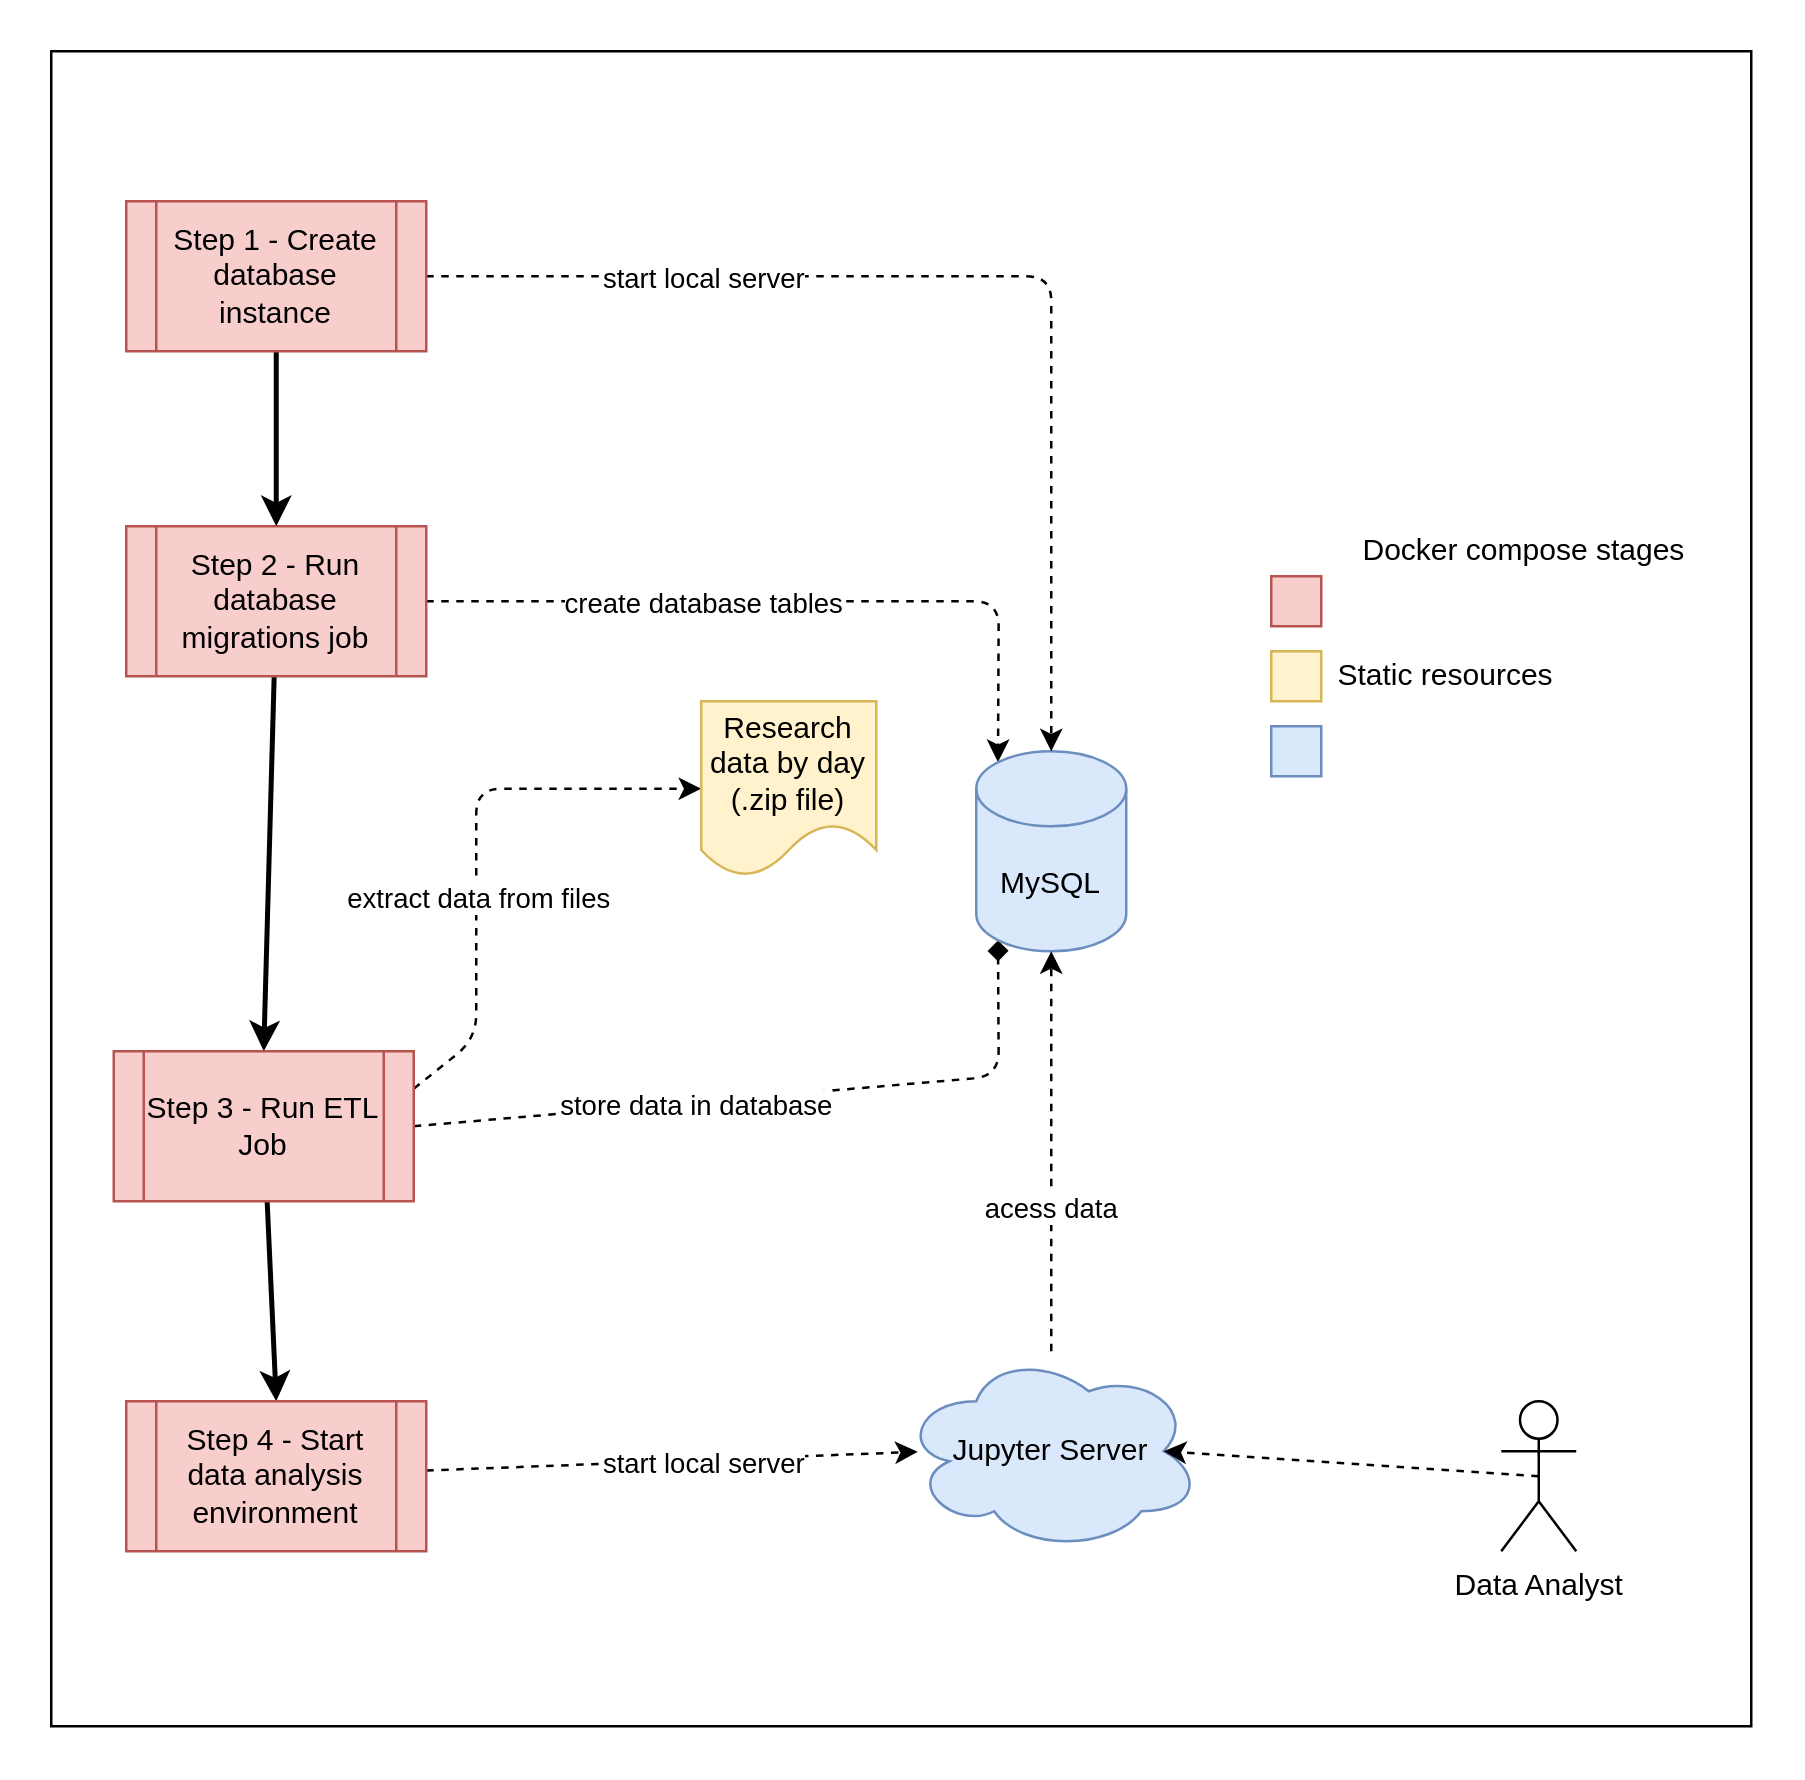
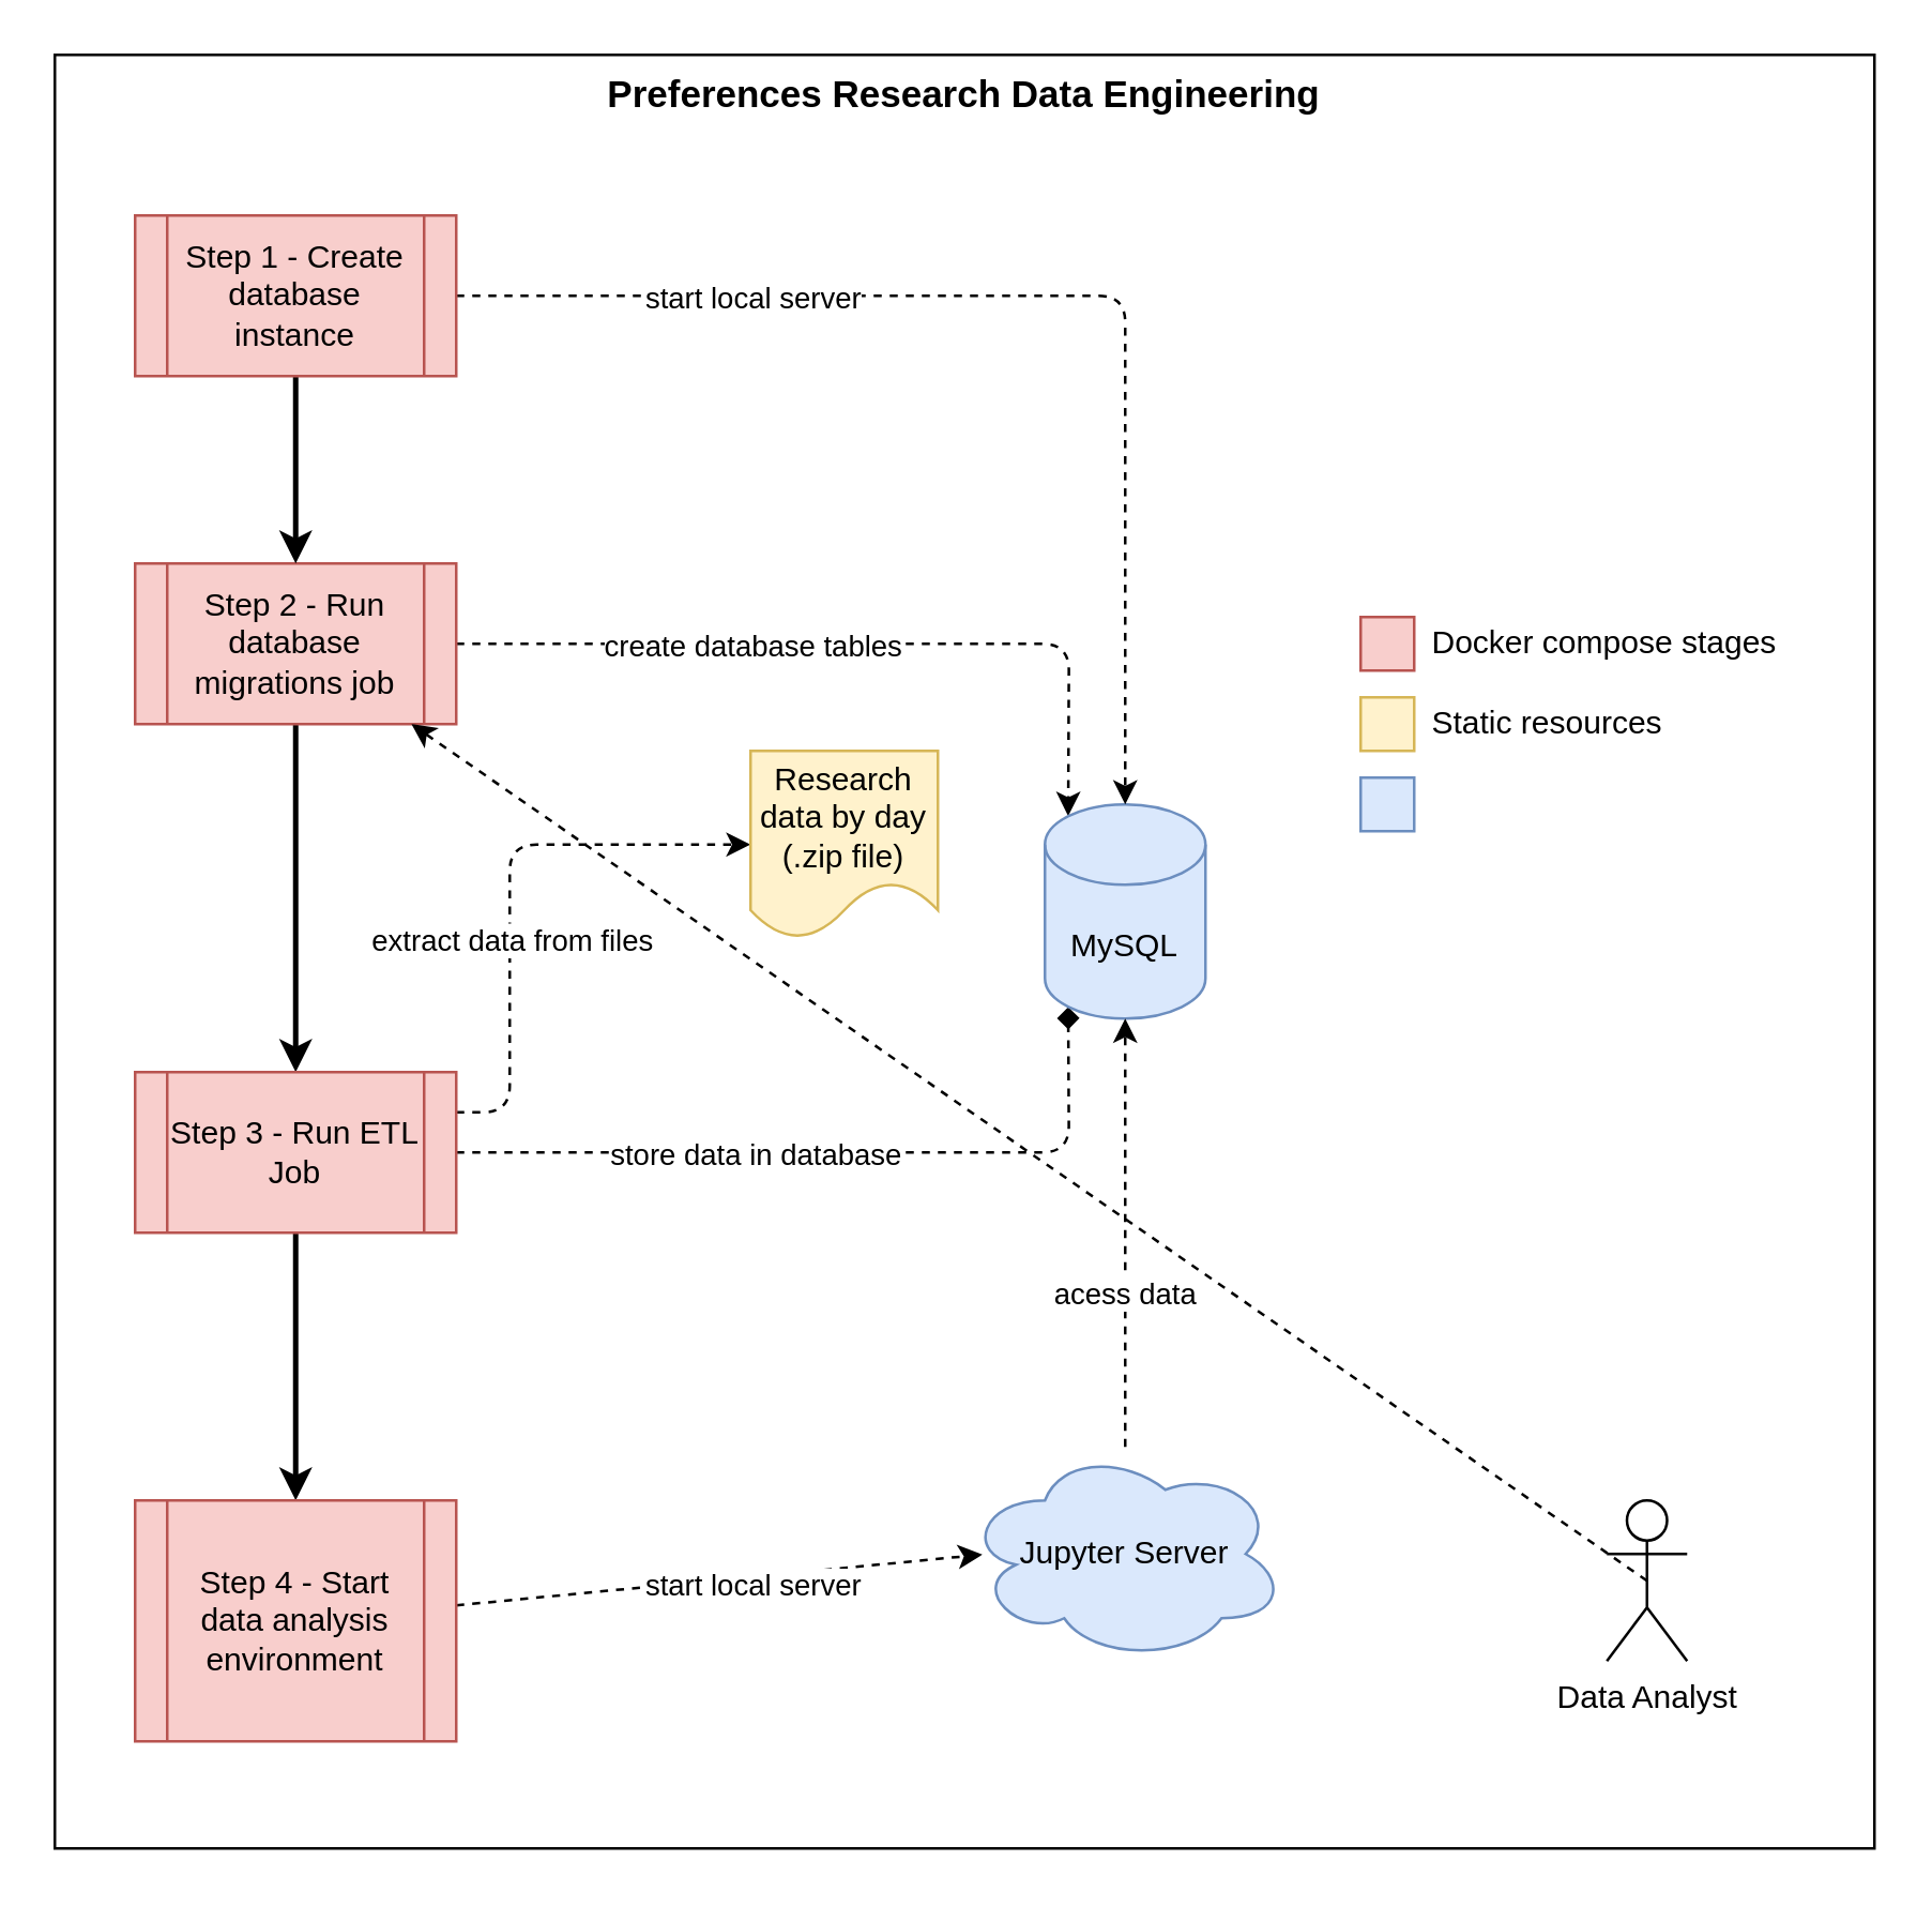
+ <mxCell id="32" value="Preferences Research Data Engineering" style="text;html=1;strokeColor=none;fillColor=none;align=center;verticalAlign=middle;whiteSpace=wrap;rounded=0;fontStyle=1;fontSize=14;" parent="1" vertex="1"><mxGeometry x="20" y="20" width="680" height="30" as="geometry" /></mxCell>
- <mxCell id="24" value="Docker compose stages" style="text;html=1;strokeColor=none;fillColor=none;align=left;verticalAlign=middle;whiteSpace=wrap;rounded=0;" parent="1" vertex="1"><mxGeometry x="543" y="210" width="150" height="20" as="geometry" /></mxCell>
+ <mxCell id="24" value="Docker compose stages" style="text;html=1;strokeColor=none;fillColor=none;align=left;verticalAlign=middle;whiteSpace=wrap;rounded=0;" parent="1" vertex="1"><mxGeometry x="533" y="230" width="150" height="20" as="geometry" /></mxCell>
- <mxCell id="20" value="Step 3 - Run ETL Job" style="shape=process;whiteSpace=wrap;html=1;backgroundOutline=1;fillColor=#f8cecc;strokeColor=#b85450;" parent="1" vertex="1"><mxGeometry x="45" y="420" width="120" height="60" as="geometry" /></mxCell>
+ <mxCell id="20" value="Step 3 - Run ETL Job" style="shape=process;whiteSpace=wrap;html=1;backgroundOutline=1;fillColor=#f8cecc;strokeColor=#b85450;" parent="1" vertex="1"><mxGeometry x="50" y="400" width="120" height="60" as="geometry" /></mxCell>
- <mxCell id="21" style="edgeStyle=none;html=1;exitX=0.5;exitY=0.5;exitDx=0;exitDy=0;exitPerimeter=0;strokeWidth=1;entryX=0.875;entryY=0.5;entryDx=0;entryDy=0;entryPerimeter=0;dashed=1;" parent="1" source="22" target="19" edge="1"><mxGeometry relative="1" as="geometry"><mxPoint x="590" y="540" as="targetPoint" /></mxGeometry></mxCell>
+ <mxCell id="21" style="edgeStyle=none;html=1;exitX=0.5;exitY=0.5;exitDx=0;exitDy=0;exitPerimeter=0;strokeWidth=1;dashed=1;" parent="1" source="22" target="8" edge="1"><mxGeometry relative="1" as="geometry"><mxPoint x="590" y="540" as="targetPoint" /></mxGeometry></mxCell>
- <mxCell id="16" value="Step 4 - Start data analysis environment" style="shape=process;whiteSpace=wrap;html=1;backgroundOutline=1;fillColor=#f8cecc;strokeColor=#b85450;" parent="1" vertex="1"><mxGeometry x="50" y="560" width="120" height="60" as="geometry" /></mxCell>
+ <mxCell id="16" value="Step 4 - Start data analysis environment" style="shape=process;whiteSpace=wrap;html=1;backgroundOutline=1;fillColor=#f8cecc;strokeColor=#b85450;" parent="1" vertex="1"><mxGeometry x="50" y="560" width="120" height="90" as="geometry" /></mxCell>
